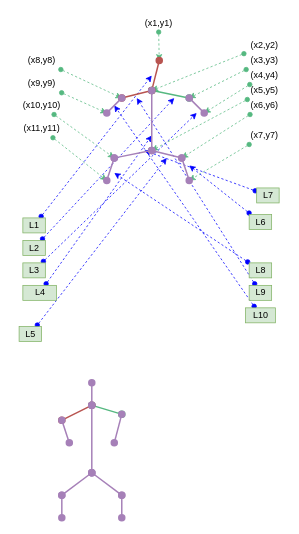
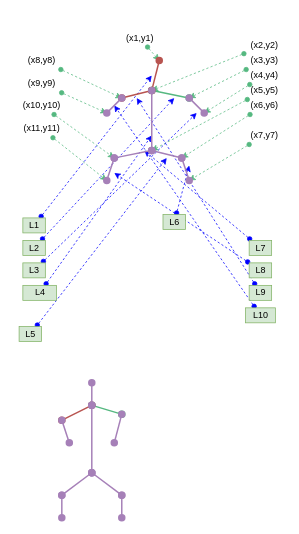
- <mxCell id="3" value="(x1,y1)" style="text;html=1;align=center;verticalAlign=middle;resizable=0;points=[];autosize=1;" parent="1" vertex="1"><mxGeometry x="186" y="20" width="50" height="20" as="geometry" /></mxCell>
+ <mxCell id="3" value="(x1,y1)" style="text;html=1;align=center;verticalAlign=middle;resizable=0;points=[];autosize=1;" parent="1" vertex="1"><mxGeometry x="161" y="40" width="50" height="20" as="geometry" /></mxCell>
- <mxCell id="29" value="L7" style="text;html=1;align=center;verticalAlign=middle;resizable=0;points=[];autosize=1;fillColor=#d5e8d4;strokeColor=#82b366;" parent="1" vertex="1"><mxGeometry x="342" y="250" width="30" height="20" as="geometry" /></mxCell>
+ <mxCell id="29" value="L7" style="text;html=1;align=center;verticalAlign=middle;resizable=0;points=[];autosize=1;fillColor=#d5e8d4;strokeColor=#82b366;" parent="1" vertex="1"><mxGeometry x="332" y="320" width="30" height="20" as="geometry" /></mxCell>
- <mxCell id="43" value="L6" style="text;html=1;align=center;verticalAlign=middle;resizable=0;points=[];autosize=1;fillColor=#d5e8d4;strokeColor=#82b366;" parent="1" vertex="1"><mxGeometry x="332" y="285.5" width="30" height="20" as="geometry" /></mxCell>
+ <mxCell id="43" value="L6" style="text;html=1;align=center;verticalAlign=middle;resizable=0;points=[];autosize=1;fillColor=#d5e8d4;strokeColor=#82b366;" parent="1" vertex="1"><mxGeometry x="217" y="285.5" width="30" height="20" as="geometry" /></mxCell>
